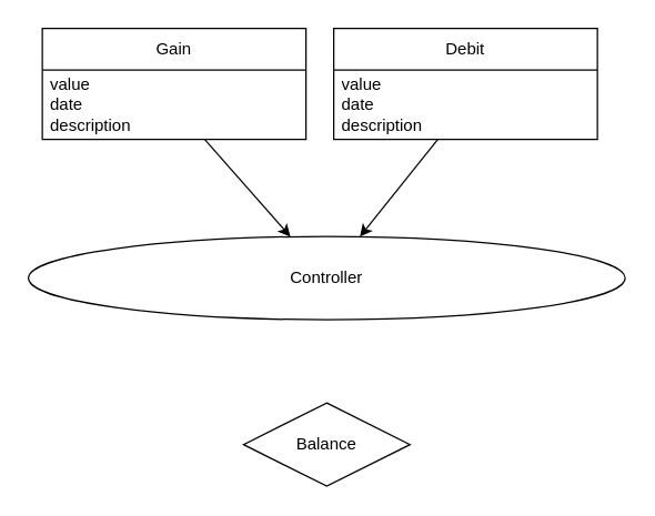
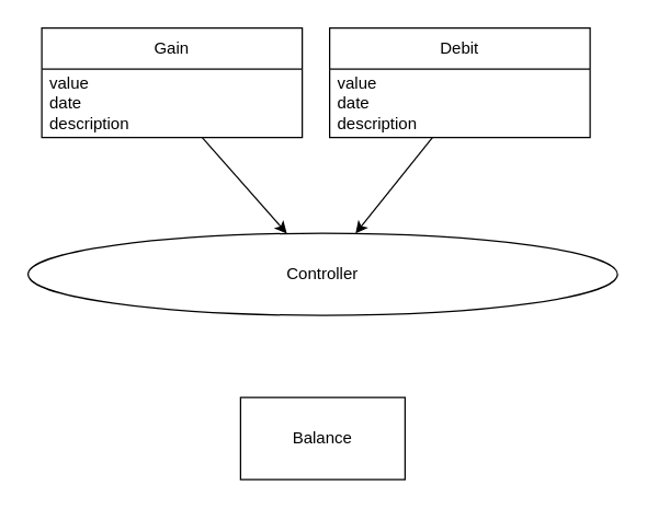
- <mxCell id="9" value="Balance" style="rhombus;whiteSpace=wrap;html=1;" parent="1" vertex="1"><mxGeometry x="175" y="290" width="120" height="60" as="geometry" /></mxCell>
+ <mxCell id="9" value="Balance" style="rounded=0;whiteSpace=wrap;html=1;" parent="1" vertex="1"><mxGeometry x="175" y="290" width="120" height="60" as="geometry" /></mxCell>
